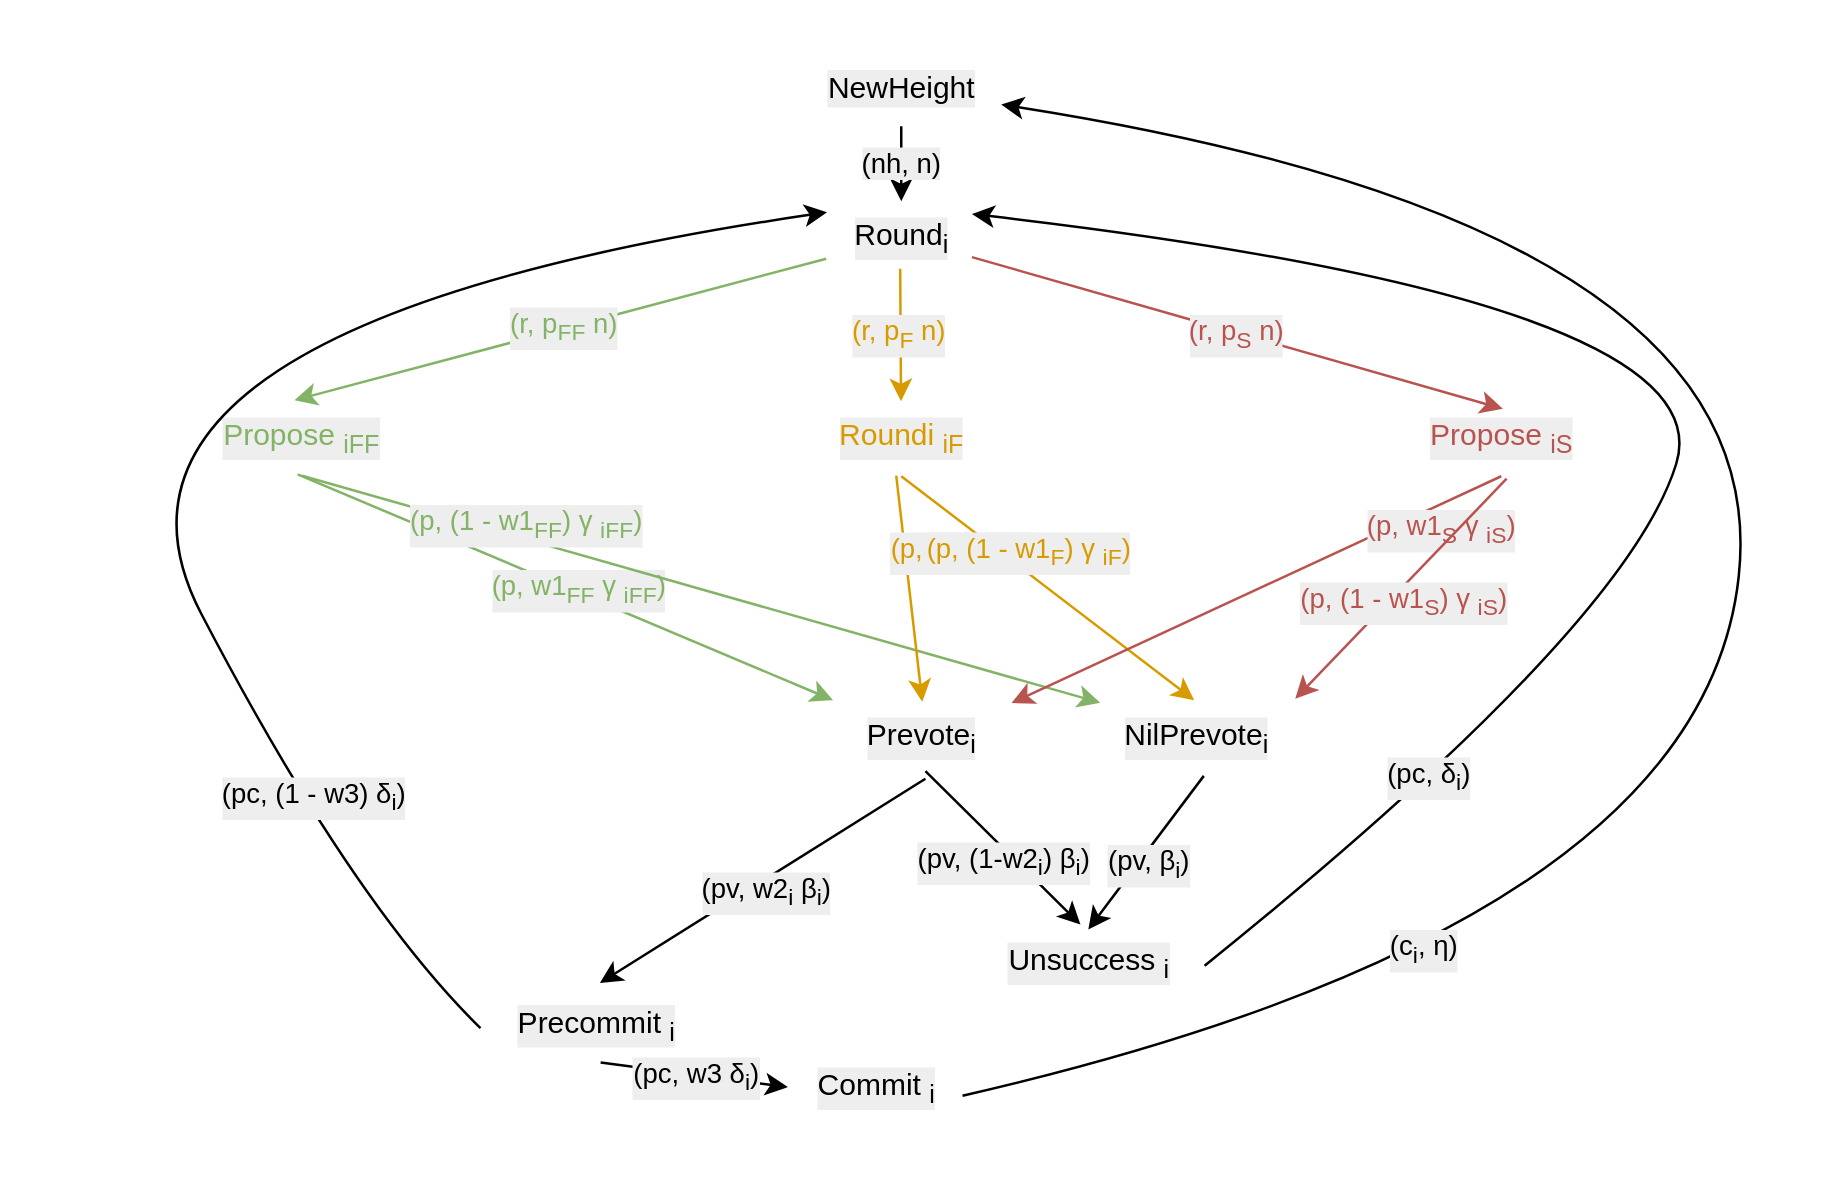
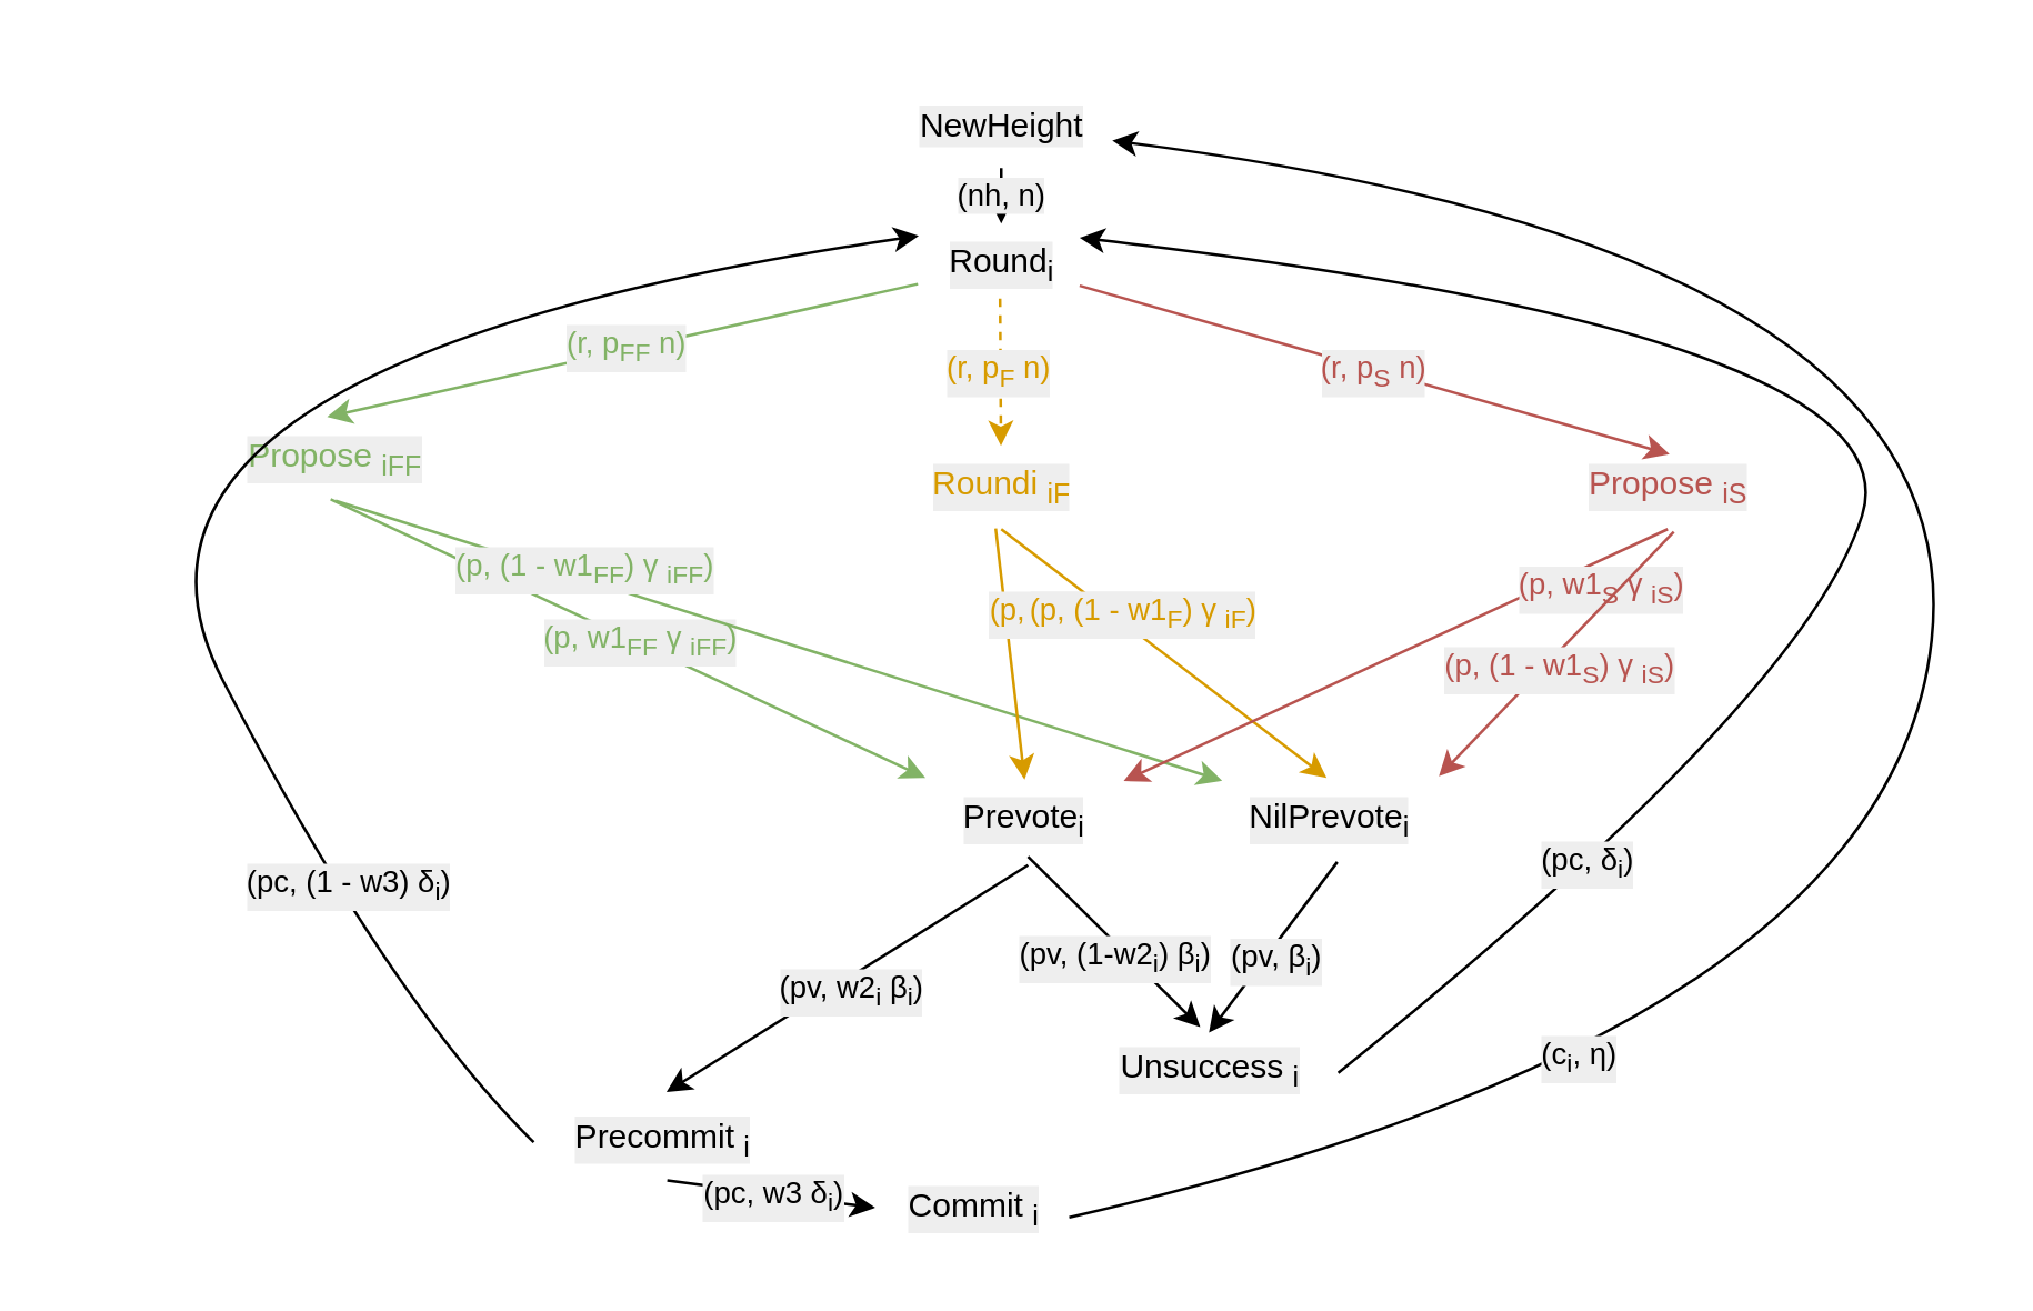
- <mxCell id="2" value="NewHeight" style="text;html=1;align=center;verticalAlign=middle;resizable=0;points=[];autosize=1;strokeColor=none;fillColor=none;labelBackgroundColor=#eeeeee;" parent="1" vertex="1"><mxGeometry x="320" y="20" width="80" height="30" as="geometry" /></mxCell>
+ <mxCell id="2" value="NewHeight" style="text;html=1;align=center;verticalAlign=middle;resizable=0;points=[];autosize=1;strokeColor=none;fillColor=none;labelBackgroundColor=#eeeeee;" parent="1" vertex="1"><mxGeometry x="320" y="30" width="80" height="30" as="geometry" /></mxCell>
- <mxCell id="16" value="" style="endArrow=classic;html=1;rounded=0;exitX=0.493;exitY=0.9;exitDx=0;exitDy=0;exitPerimeter=0;fillColor=#ffe6cc;strokeColor=#d79b00;labelBackgroundColor=#eeeeee;" parent="1" source="3" target="6" edge="1"><mxGeometry width="50" height="50" relative="1" as="geometry"><mxPoint x="340" y="113" as="sourcePoint" /><mxPoint x="360" y="164" as="targetPoint" /></mxGeometry></mxCell>
+ <mxCell id="16" value="" style="endArrow=classic;html=1;rounded=0;exitX=0.493;exitY=0.9;exitDx=0;exitDy=0;exitPerimeter=0;fillColor=#ffe6cc;strokeColor=#d79b00;labelBackgroundColor=#eeeeee;dashed=1;" parent="1" source="3" target="6" edge="1"><mxGeometry width="50" height="50" relative="1" as="geometry"><mxPoint x="340" y="113" as="sourcePoint" /><mxPoint x="360" y="164" as="targetPoint" /></mxGeometry></mxCell>
- <mxCell id="4" value="&lt;font color=&quot;#82b366&quot;&gt;Propose&amp;nbsp;&lt;sub&gt;iFF&lt;/sub&gt;&lt;/font&gt;" style="text;html=1;align=center;verticalAlign=middle;resizable=0;points=[];autosize=1;strokeColor=none;fillColor=none;labelBackgroundColor=#eeeeee;" parent="1" vertex="1"><mxGeometry x="75" y="160" width="90" height="30" as="geometry" /></mxCell>
+ <mxCell id="4" value="&lt;font color=&quot;#82b366&quot;&gt;Propose&amp;nbsp;&lt;sub&gt;iFF&lt;/sub&gt;&lt;/font&gt;" style="text;html=1;align=center;verticalAlign=middle;resizable=0;points=[];autosize=1;strokeColor=none;fillColor=none;labelBackgroundColor=#eeeeee;" parent="1" vertex="1"><mxGeometry x="75" y="150" width="90" height="30" as="geometry" /></mxCell>
